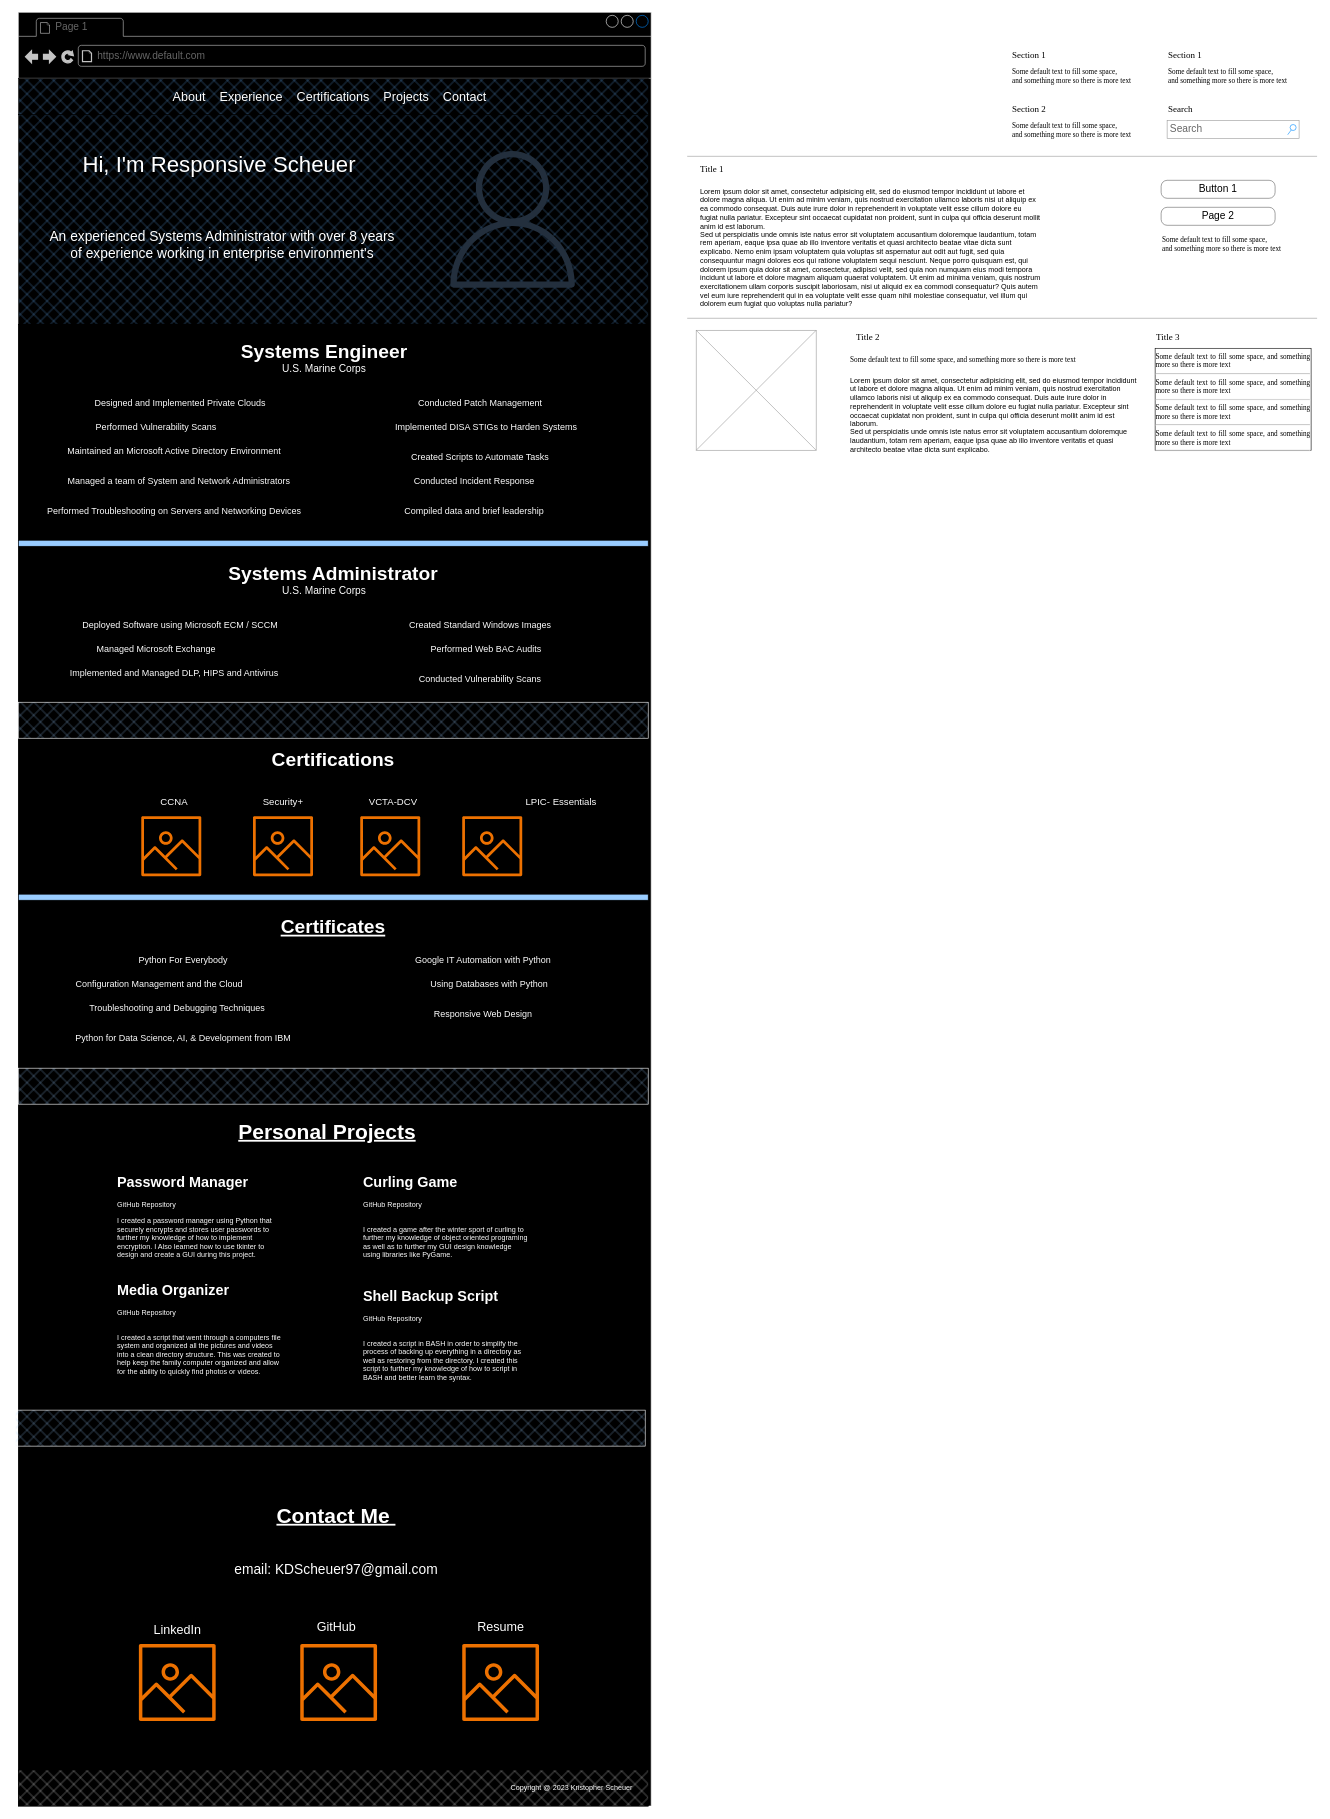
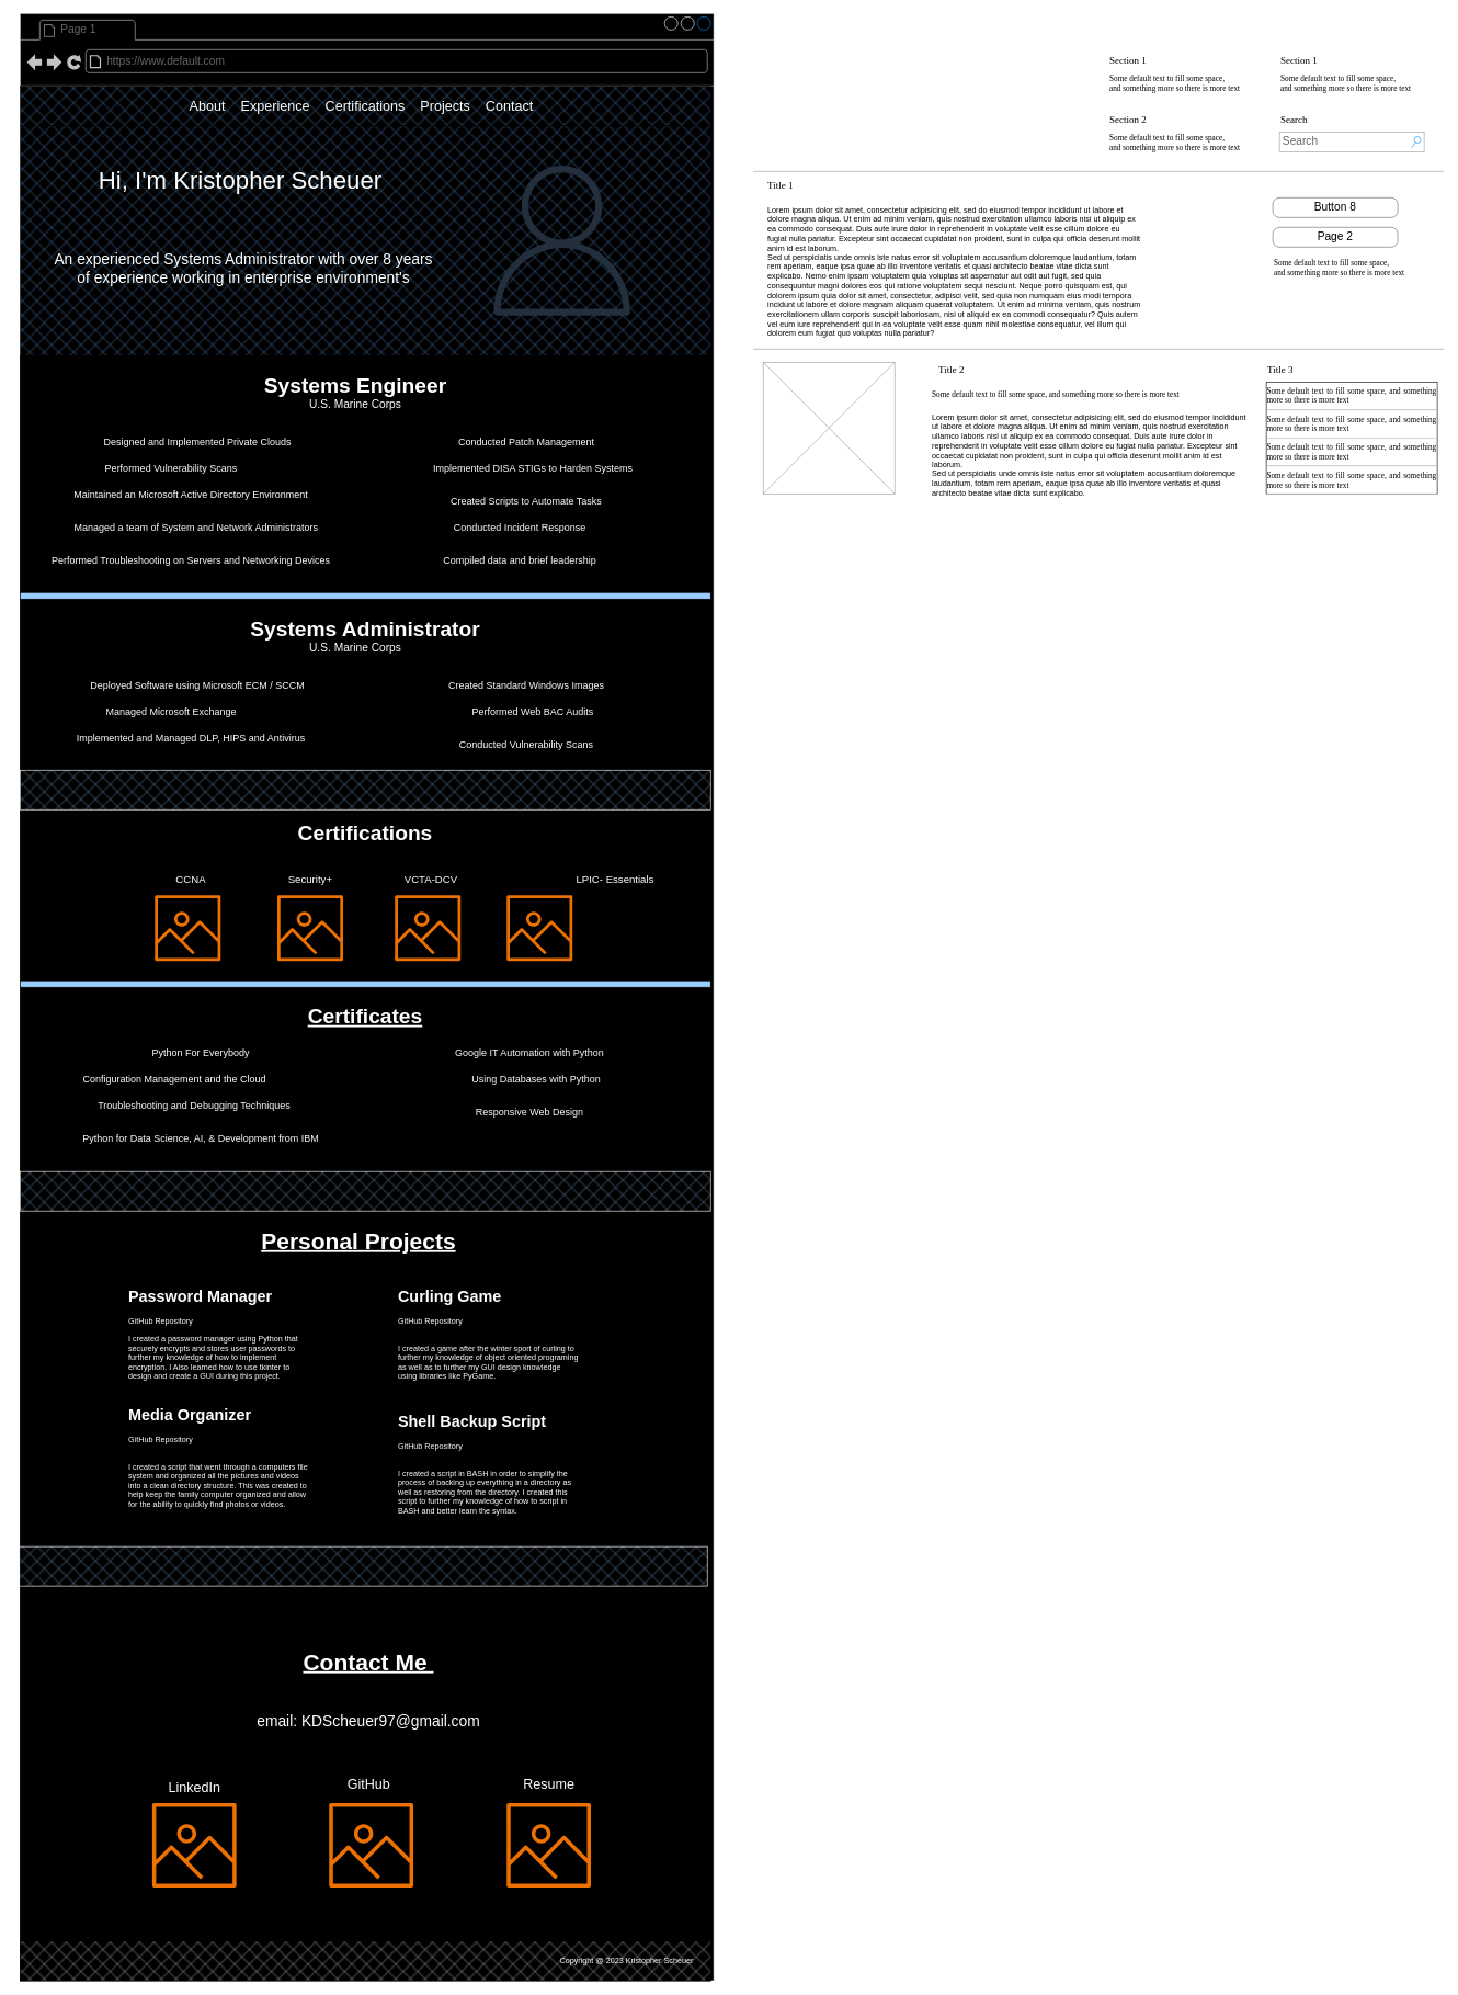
- <mxCell id="7" value="Hi, I'm Responsive Scheuer" style="text;html=1;strokeColor=none;fillColor=none;align=center;verticalAlign=middle;whiteSpace=wrap;rounded=0;fontSize=37;fontColor=#FFFFFF;" vertex="1" parent="2"><mxGeometry x="90" y="220" width="490" height="70" as="geometry" /></mxCell>
+ <mxCell id="7" value="Hi, I'm Kristopher Scheuer" style="text;html=1;strokeColor=none;fillColor=none;align=center;verticalAlign=middle;whiteSpace=wrap;rounded=0;fontSize=37;fontColor=#FFFFFF;" vertex="1" parent="2"><mxGeometry x="90" y="220" width="490" height="70" as="geometry" /></mxCell>
- <mxCell id="86" value="Button 1" style="strokeWidth=1;shadow=0;dashed=0;align=center;html=1;shape=mxgraph.mockup.buttons.button;strokeColor=#666666;mainText=;buttonStyle=round;fontSize=17;fontStyle=0;fillColor=none;whiteSpace=wrap;rounded=0;labelBackgroundColor=none;" parent="1" vertex="1"><mxGeometry x="1935" y="300" width="190" height="30" as="geometry" /></mxCell>
+ <mxCell id="86" value="Button 8" style="strokeWidth=1;shadow=0;dashed=0;align=center;html=1;shape=mxgraph.mockup.buttons.button;strokeColor=#666666;mainText=;buttonStyle=round;fontSize=17;fontStyle=0;fillColor=none;whiteSpace=wrap;rounded=0;labelBackgroundColor=none;" parent="1" vertex="1"><mxGeometry x="1935" y="300" width="190" height="30" as="geometry" /></mxCell>
